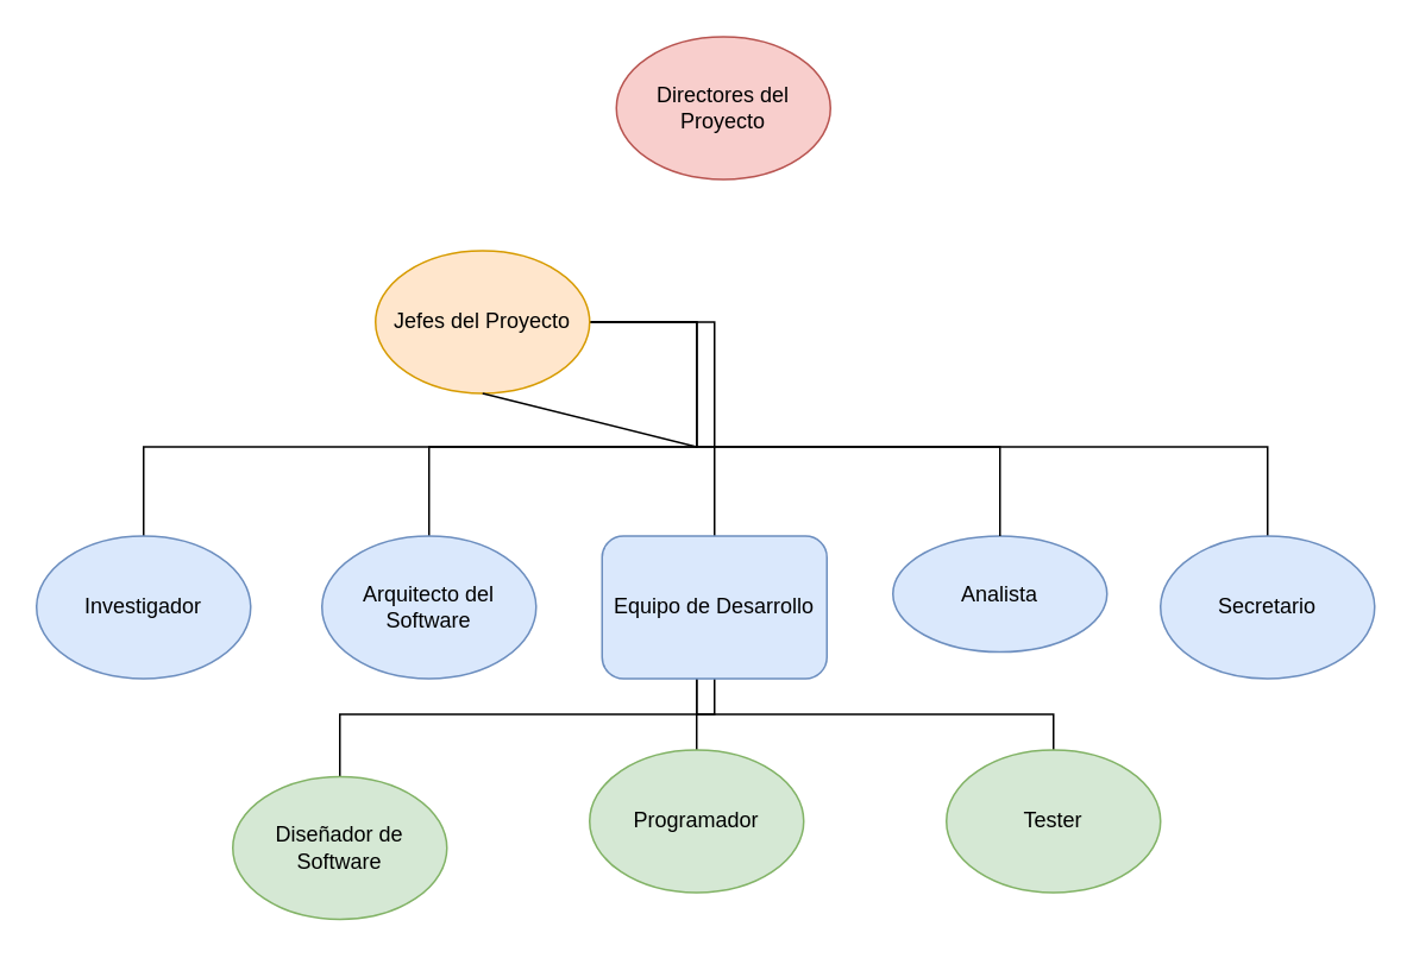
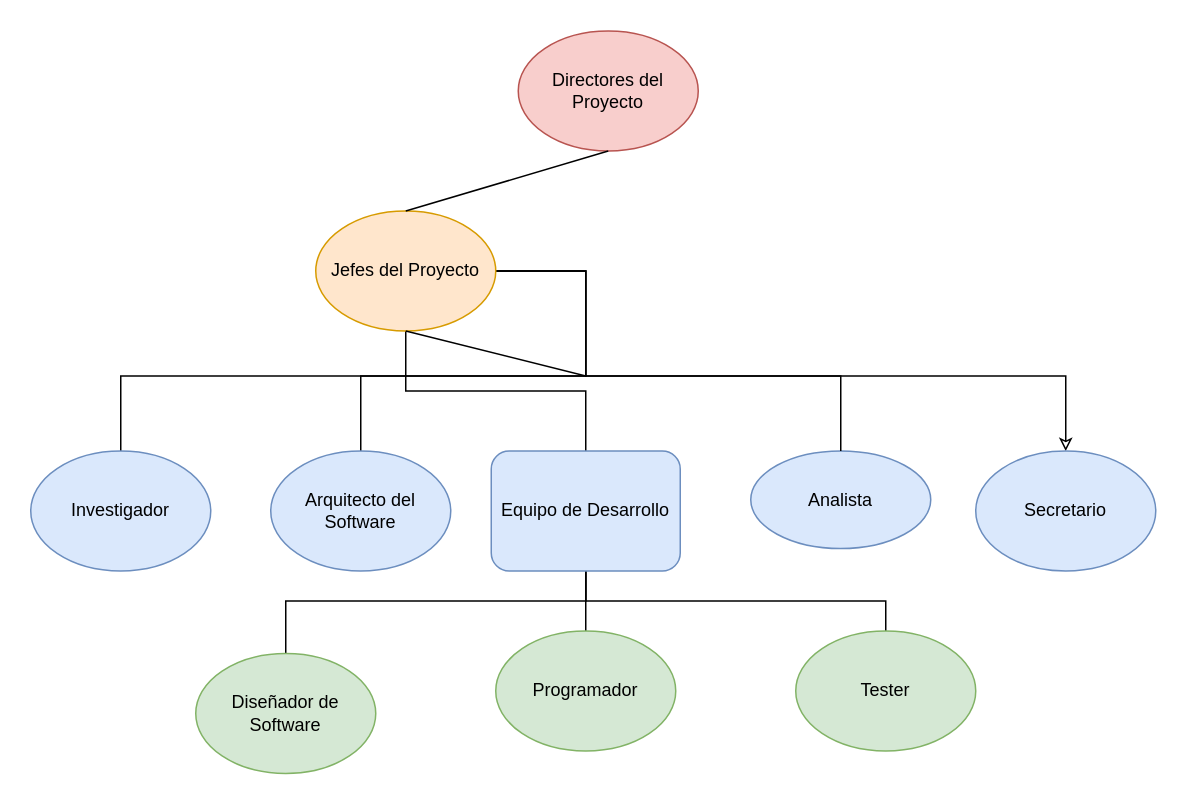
+ <mxCell id="19" value="" style="endArrow=none;html=1;rounded=0;entryX=0.5;entryY=1;entryDx=0;entryDy=0;exitX=0.5;exitY=0;exitDx=0;exitDy=0;" edge="1" parent="1" source="7" target="2"><mxGeometry width="50" height="50" relative="1" as="geometry"><mxPoint x="360" y="220" as="sourcePoint" /><mxPoint x="410" y="170" as="targetPoint" /></mxGeometry></mxCell>
- <mxCell id="6" style="edgeStyle=orthogonalEdgeStyle;rounded=0;orthogonalLoop=1;jettySize=auto;html=1;endArrow=none;endFill=0;" edge="1" parent="1" source="7" target="10"><mxGeometry relative="1" as="geometry"><Array as="points"><mxPoint x="390" y="250" /><mxPoint x="710" y="250" /></Array></mxGeometry></mxCell>
+ <mxCell id="6" style="edgeStyle=orthogonalEdgeStyle;rounded=0;orthogonalLoop=1;jettySize=auto;html=1;endArrow=classic;endFill=0;" edge="1" parent="1" source="7" target="10"><mxGeometry relative="1" as="geometry"><Array as="points"><mxPoint x="390" y="250" /><mxPoint x="710" y="250" /></Array></mxGeometry></mxCell>
- <mxCell id="15" value="Equipo de Desarrollo" style="rounded=1;whiteSpace=wrap;html=1;fillColor=#dae8fc;strokeColor=#6c8ebf;" parent="1" vertex="1"><mxGeometry x="337" y="300" width="126" height="80" as="geometry" /></mxCell>
+ <mxCell id="15" value="Equipo de Desarrollo" style="rounded=1;whiteSpace=wrap;html=1;fillColor=#dae8fc;strokeColor=#6c8ebf;" parent="1" vertex="1"><mxGeometry x="327" y="300" width="126" height="80" as="geometry" /></mxCell>
